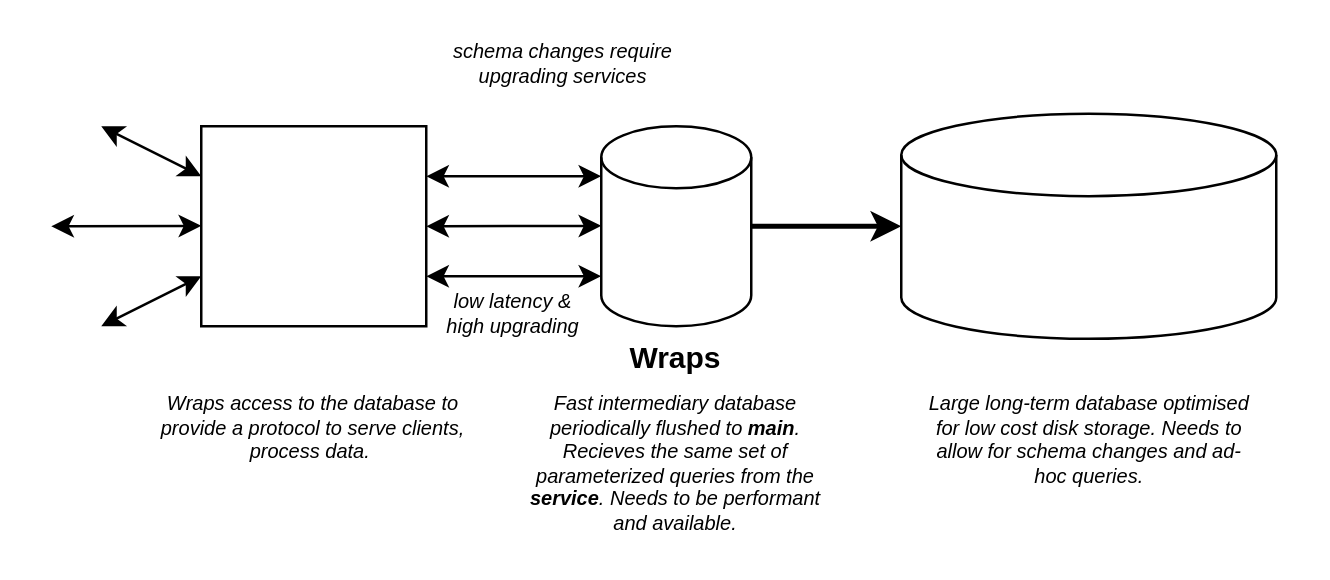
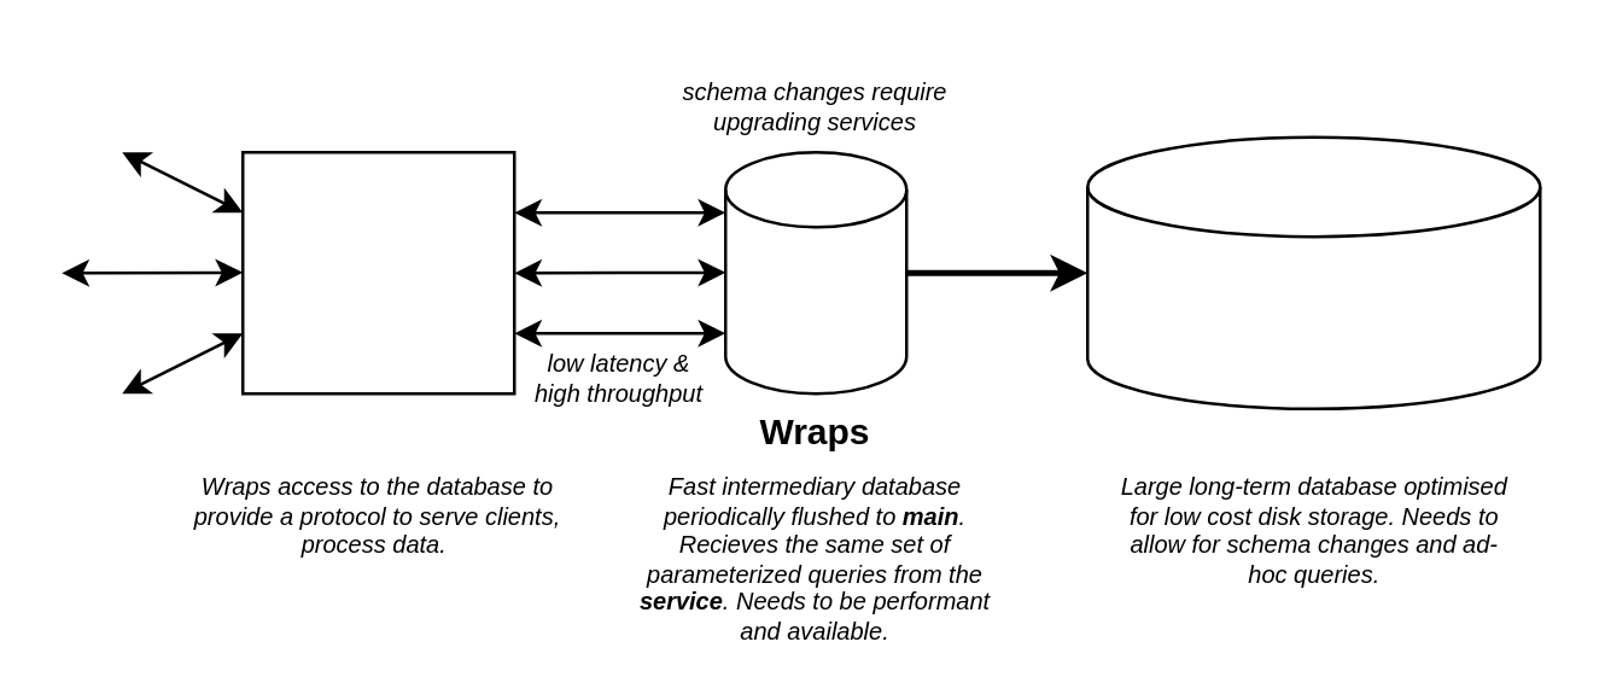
- <mxCell id="16" value="schema changes require upgrading services" style="text;html=1;strokeColor=none;fillColor=none;align=center;verticalAlign=middle;whiteSpace=wrap;rounded=0;fontSize=8;fontStyle=2" parent="1" vertex="1"><mxGeometry x="180" y="10" width="90" height="30" as="geometry" /></mxCell>
+ <mxCell id="16" value="schema changes require upgrading services" style="text;html=1;strokeColor=none;fillColor=none;align=center;verticalAlign=middle;whiteSpace=wrap;rounded=0;fontSize=8;fontStyle=2" parent="1" vertex="1"><mxGeometry x="225" y="20" width="90" height="30" as="geometry" /></mxCell>
- <mxCell id="17" value="low latency &amp;amp; &lt;br&gt;high upgrading" style="text;html=1;strokeColor=none;fillColor=none;align=center;verticalAlign=middle;whiteSpace=wrap;rounded=0;fontSize=8;fontStyle=2" parent="1" vertex="1"><mxGeometry x="170" y="110" width="70" height="30" as="geometry" /></mxCell>
+ <mxCell id="17" value="low latency &amp;amp; &lt;br&gt;high throughput" style="text;html=1;strokeColor=none;fillColor=none;align=center;verticalAlign=middle;whiteSpace=wrap;rounded=0;fontSize=8;fontStyle=2" parent="1" vertex="1"><mxGeometry x="170" y="110" width="70" height="30" as="geometry" /></mxCell>
